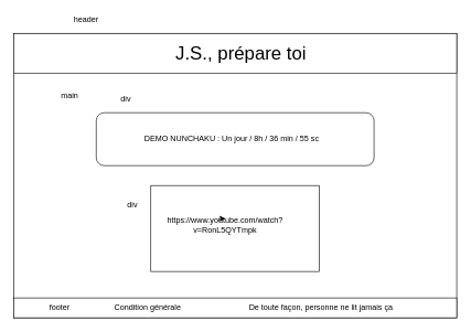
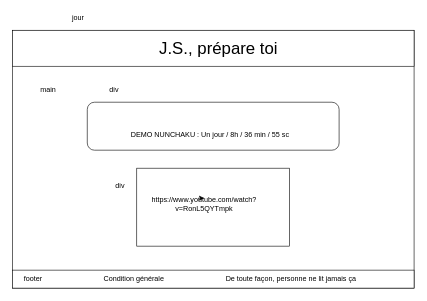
- <mxCell id="13" value="header" style="text;html=1;strokeColor=none;fillColor=none;align=center;verticalAlign=middle;whiteSpace=wrap;rounded=0;" vertex="1" parent="1"><mxGeometry x="110" y="20" width="40" height="20" as="geometry" /></mxCell>
+ <mxCell id="13" value="jour" style="text;html=1;strokeColor=none;fillColor=none;align=center;verticalAlign=middle;whiteSpace=wrap;rounded=0;" vertex="1" parent="1"><mxGeometry x="110" y="20" width="40" height="20" as="geometry" /></mxCell>
- <mxCell id="15" value="main" style="text;html=1;strokeColor=none;fillColor=none;align=center;verticalAlign=middle;whiteSpace=wrap;rounded=0;" vertex="1" parent="1"><mxGeometry x="85" y="135" width="40" height="20" as="geometry" /></mxCell>
+ <mxCell id="15" value="main" style="text;html=1;strokeColor=none;fillColor=none;align=center;verticalAlign=middle;whiteSpace=wrap;rounded=0;" vertex="1" parent="1"><mxGeometry x="60" y="140" width="40" height="20" as="geometry" /></mxCell>
- <mxCell id="4" value="DEMO NUNCHAKU : Un jour / 8h / 36 min / 55 sc" style="text;html=1;strokeColor=none;fillColor=none;align=center;verticalAlign=middle;whiteSpace=wrap;rounded=0;" vertex="1" parent="1"><mxGeometry x="190" y="200" width="320" height="20" as="geometry" /></mxCell>
+ <mxCell id="4" value="DEMO NUNCHAKU : Un jour / 8h / 36 min / 55 sc" style="text;html=1;strokeColor=none;fillColor=none;align=center;verticalAlign=middle;whiteSpace=wrap;rounded=0;" vertex="1" parent="1"><mxGeometry x="190" y="215" width="320" height="20" as="geometry" /></mxCell>
- <mxCell id="14" value="footer" style="text;html=1;strokeColor=none;fillColor=none;align=center;verticalAlign=middle;whiteSpace=wrap;rounded=0;" vertex="1" parent="1"><mxGeometry x="70" y="455" width="40" height="20" as="geometry" /></mxCell>
+ <mxCell id="14" value="footer" style="text;html=1;strokeColor=none;fillColor=none;align=center;verticalAlign=middle;whiteSpace=wrap;rounded=0;" vertex="1" parent="1"><mxGeometry x="35" y="455" width="40" height="20" as="geometry" /></mxCell>
